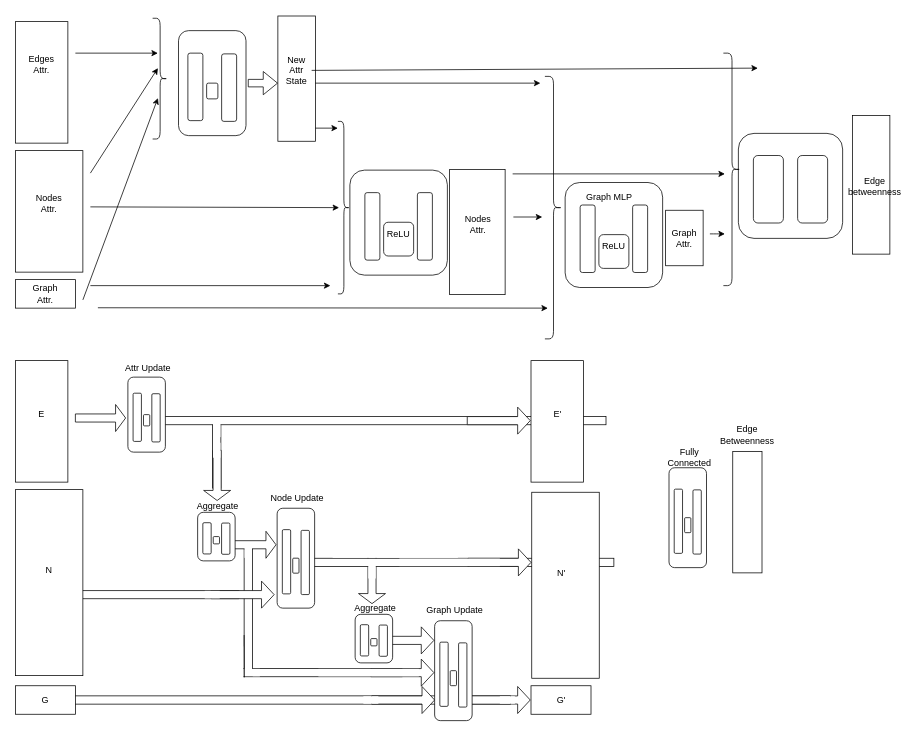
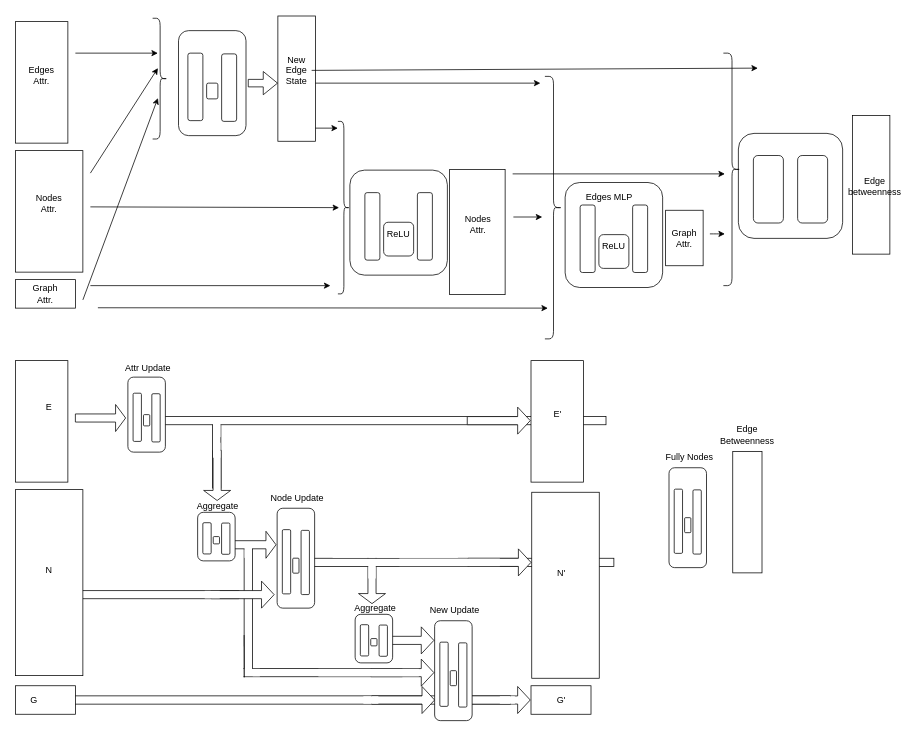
- <mxCell id="20" value="Edges&lt;br&gt;Attr." style="text;html=1;strokeColor=none;fillColor=none;align=center;verticalAlign=middle;whiteSpace=wrap;rounded=0;" parent="1" vertex="1"><mxGeometry x="35" y="75" width="40" height="20" as="geometry" /></mxCell>
+ <mxCell id="20" value="Edges&lt;br&gt;Attr." style="text;html=1;strokeColor=none;fillColor=none;align=center;verticalAlign=middle;whiteSpace=wrap;rounded=0;" parent="1" vertex="1"><mxGeometry x="35" y="90" width="40" height="20" as="geometry" /></mxCell>
- <mxCell id="52" value="New Attr&lt;br&gt;State" style="text;html=1;strokeColor=none;fillColor=none;align=center;verticalAlign=middle;whiteSpace=wrap;rounded=0;" parent="1" vertex="1"><mxGeometry x="375" y="83" width="40" height="20" as="geometry" /></mxCell>
+ <mxCell id="52" value="New Edge&lt;br&gt;State" style="text;html=1;strokeColor=none;fillColor=none;align=center;verticalAlign=middle;whiteSpace=wrap;rounded=0;" parent="1" vertex="1"><mxGeometry x="375" y="83" width="40" height="20" as="geometry" /></mxCell>
- <mxCell id="60" value="Graph MLP" style="text;html=1;strokeColor=none;fillColor=none;align=center;verticalAlign=middle;whiteSpace=wrap;rounded=0;" parent="1" vertex="1"><mxGeometry x="757" y="252" width="110" height="20" as="geometry" /></mxCell>
+ <mxCell id="60" value="Edges MLP" style="text;html=1;strokeColor=none;fillColor=none;align=center;verticalAlign=middle;whiteSpace=wrap;rounded=0;" parent="1" vertex="1"><mxGeometry x="757" y="252" width="110" height="20" as="geometry" /></mxCell>
- <mxCell id="69" value="E" style="text;html=1;strokeColor=none;fillColor=none;align=center;verticalAlign=middle;whiteSpace=wrap;rounded=0;" vertex="1" parent="67"><mxGeometry x="15" y="62" width="40" height="20" as="geometry" /></mxCell>
+ <mxCell id="69" value="E" style="text;html=1;strokeColor=none;fillColor=none;align=center;verticalAlign=middle;whiteSpace=wrap;rounded=0;" vertex="1" parent="67"><mxGeometry x="25" y="52" width="40" height="20" as="geometry" /></mxCell>
- <mxCell id="120" value="Fully Connected&lt;br&gt;" style="text;html=1;strokeColor=none;fillColor=none;align=center;verticalAlign=middle;whiteSpace=wrap;rounded=0;" vertex="1" parent="114"><mxGeometry width="80" height="22.571" as="geometry" /></mxCell>
+ <mxCell id="120" value="Fully Nodes&lt;br&gt;" style="text;html=1;strokeColor=none;fillColor=none;align=center;verticalAlign=middle;whiteSpace=wrap;rounded=0;" vertex="1" parent="114"><mxGeometry width="80" height="22.571" as="geometry" /></mxCell>
- <mxCell id="98" value="Graph Update" style="text;html=1;strokeColor=none;fillColor=none;align=center;verticalAlign=middle;whiteSpace=wrap;rounded=0;" vertex="1" parent="91"><mxGeometry width="80" height="22.571" as="geometry" /></mxCell>
+ <mxCell id="98" value="New Update" style="text;html=1;strokeColor=none;fillColor=none;align=center;verticalAlign=middle;whiteSpace=wrap;rounded=0;" vertex="1" parent="91"><mxGeometry width="80" height="22.571" as="geometry" /></mxCell>
- <mxCell id="109" value="G" style="text;html=1;strokeColor=none;fillColor=none;align=center;verticalAlign=middle;whiteSpace=wrap;rounded=0;" vertex="1" parent="107"><mxGeometry x="20" y="9" width="40" height="20" as="geometry" /></mxCell>
+ <mxCell id="109" value="G" style="text;html=1;strokeColor=none;fillColor=none;align=center;verticalAlign=middle;whiteSpace=wrap;rounded=0;" vertex="1" parent="107"><mxGeometry x="5" y="9" width="40" height="20" as="geometry" /></mxCell>
